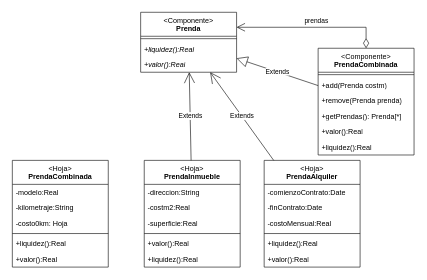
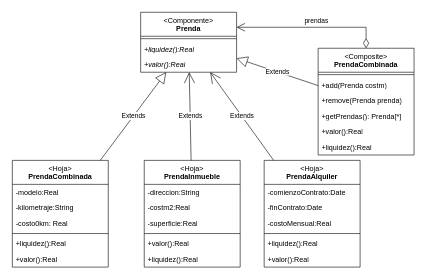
- <mxCell id="23" value="&lt;span style=&quot;font-weight: normal;&quot;&gt;&amp;lt;Componente&amp;gt;&lt;/span&gt;&lt;br&gt;PrendaCombinada" style="swimlane;fontStyle=1;align=center;verticalAlign=top;childLayout=stackLayout;horizontal=1;startSize=40;horizontalStack=0;resizeParent=1;resizeParentMax=0;resizeLast=0;collapsible=1;marginBottom=0;whiteSpace=wrap;html=1;" vertex="1" parent="1"><mxGeometry x="530" y="80" width="160" height="178" as="geometry" /></mxCell>
+ <mxCell id="23" value="&lt;span style=&quot;font-weight: normal;&quot;&gt;&amp;lt;Composite&amp;gt;&lt;/span&gt;&lt;br&gt;PrendaCombinada" style="swimlane;fontStyle=1;align=center;verticalAlign=top;childLayout=stackLayout;horizontal=1;startSize=40;horizontalStack=0;resizeParent=1;resizeParentMax=0;resizeLast=0;collapsible=1;marginBottom=0;whiteSpace=wrap;html=1;" vertex="1" parent="1"><mxGeometry x="530" y="80" width="160" height="178" as="geometry" /></mxCell>
+ <mxCell id="34" value="Extends" style="endArrow=block;endSize=16;endFill=0;html=1;rounded=0;" edge="1" parent="1" source="16" target="30"><mxGeometry width="160" relative="1" as="geometry"><mxPoint x="230" y="140" as="sourcePoint" /><mxPoint x="390" y="140" as="targetPoint" /></mxGeometry></mxCell>
- <mxCell id="19" value="-costo0km: Hoja" style="text;strokeColor=none;fillColor=none;align=left;verticalAlign=top;spacingLeft=4;spacingRight=4;overflow=hidden;rotatable=0;points=[[0,0.5],[1,0.5]];portConstraint=eastwest;whiteSpace=wrap;html=1;fontStyle=0" vertex="1" parent="16"><mxGeometry y="92" width="160" height="26" as="geometry" /></mxCell>
+ <mxCell id="19" value="-costo0km: Real" style="text;strokeColor=none;fillColor=none;align=left;verticalAlign=top;spacingLeft=4;spacingRight=4;overflow=hidden;rotatable=0;points=[[0,0.5],[1,0.5]];portConstraint=eastwest;whiteSpace=wrap;html=1;fontStyle=0" vertex="1" parent="16"><mxGeometry y="92" width="160" height="26" as="geometry" /></mxCell>
